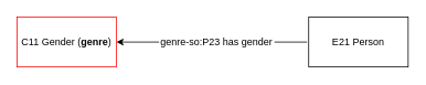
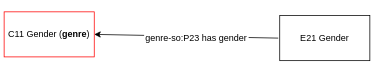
- <mxCell id="3" value="C11 Gender (&lt;b&gt;genre&lt;/b&gt;)" style="rounded=0;whiteSpace=wrap;html=1;strokeColor=#FF0000;" parent="1" vertex="1"><mxGeometry x="20" y="20" width="120" height="60" as="geometry" /></mxCell>
+ <mxCell id="3" value="C11 Gender (&lt;b&gt;genre&lt;/b&gt;)" style="rounded=0;whiteSpace=wrap;html=1;strokeColor=#FF0000;" parent="1" vertex="1"><mxGeometry x="5" y="15" width="120" height="60" as="geometry" /></mxCell>
- <mxCell id="2" value="E21 Person" style="rounded=0;whiteSpace=wrap;html=1;" parent="1" vertex="1"><mxGeometry x="372" y="20" width="120" height="60" as="geometry" /></mxCell>
+ <mxCell id="2" value="E21 Gender" style="rounded=0;whiteSpace=wrap;html=1;" parent="1" vertex="1"><mxGeometry x="372" y="20" width="120" height="60" as="geometry" /></mxCell>
